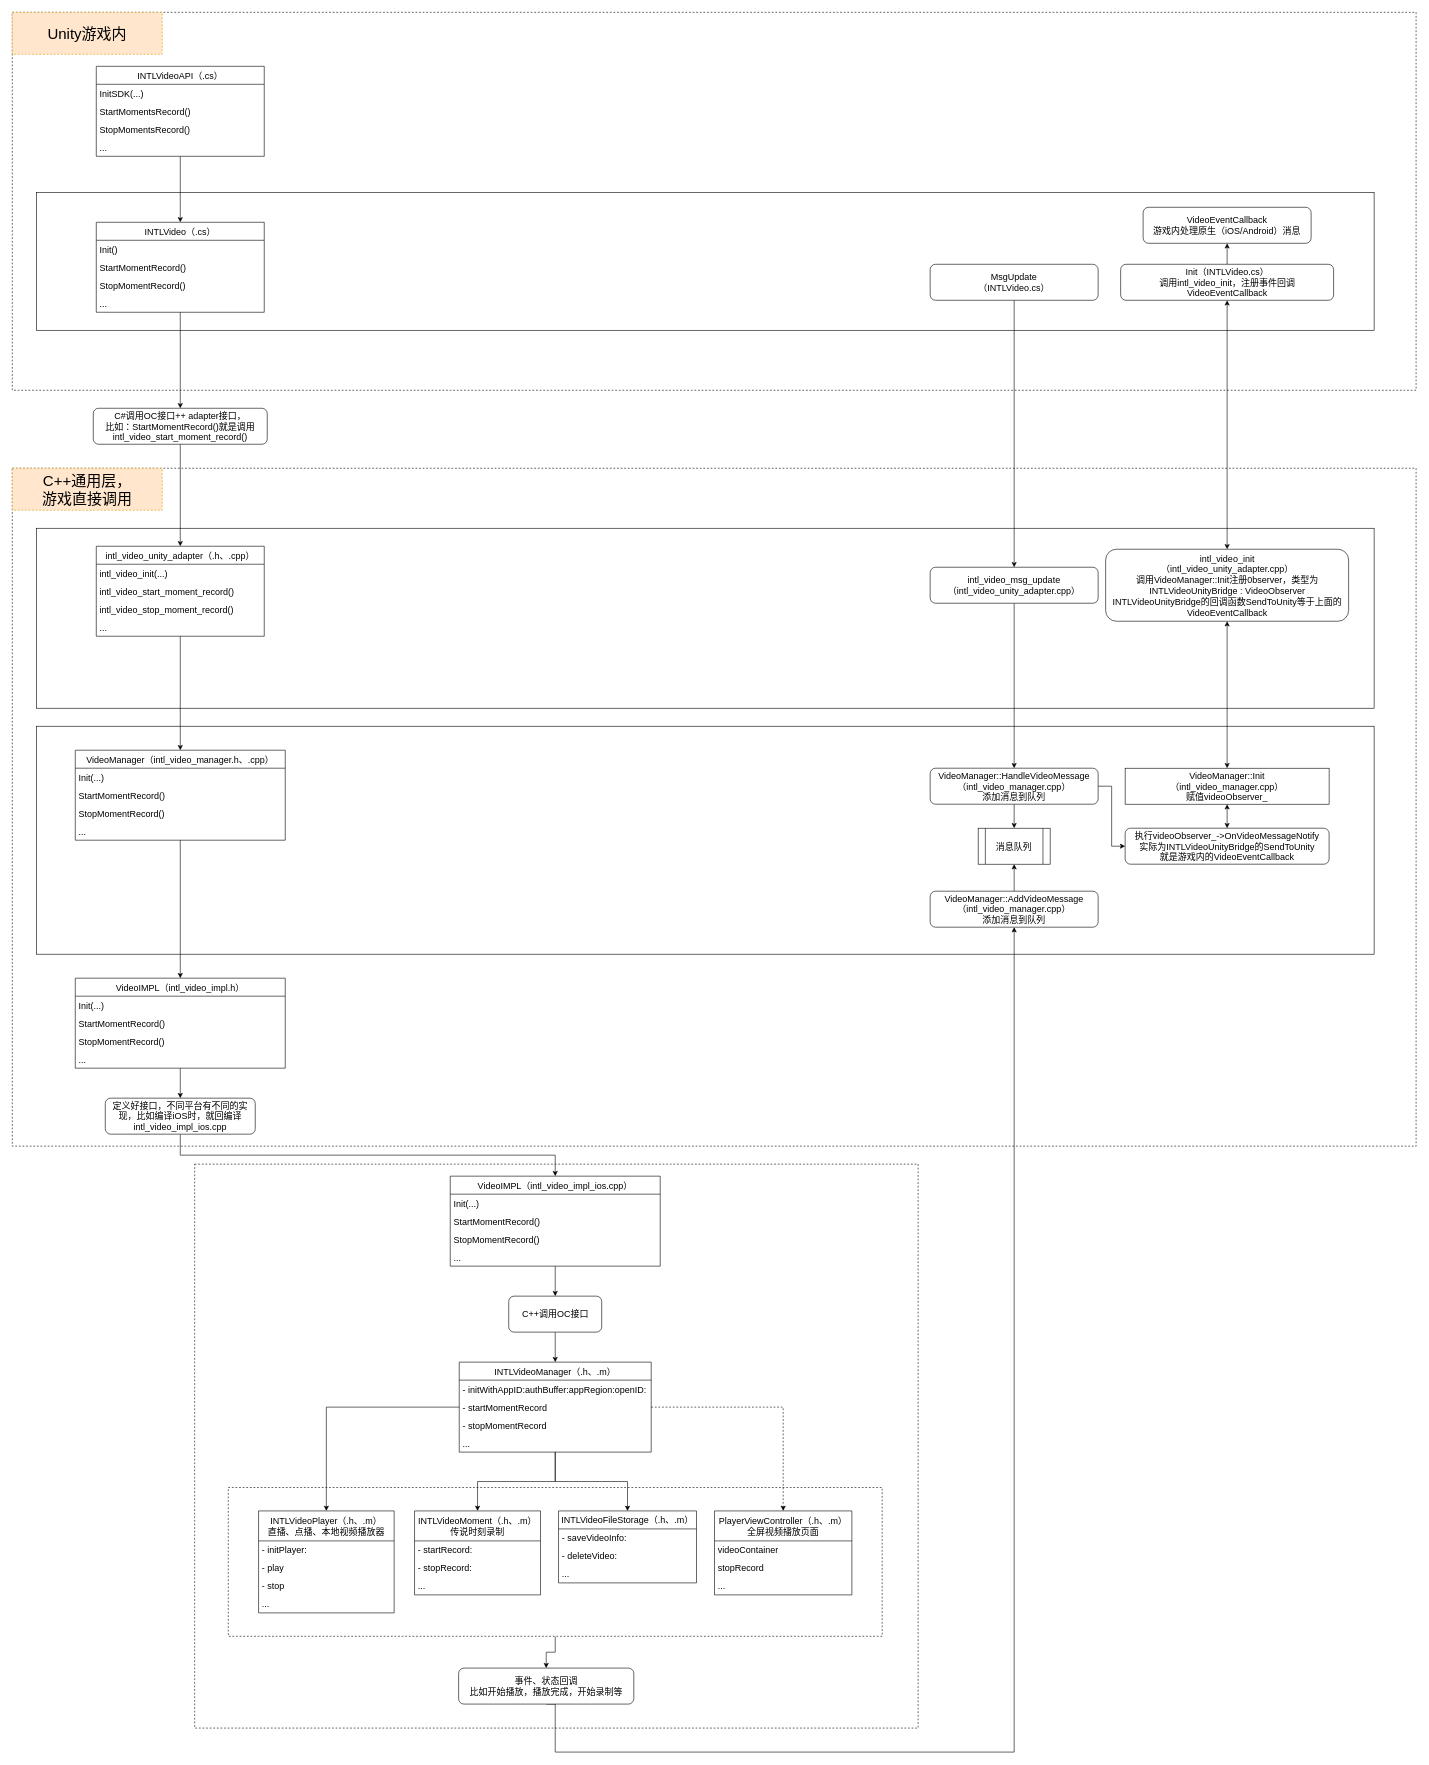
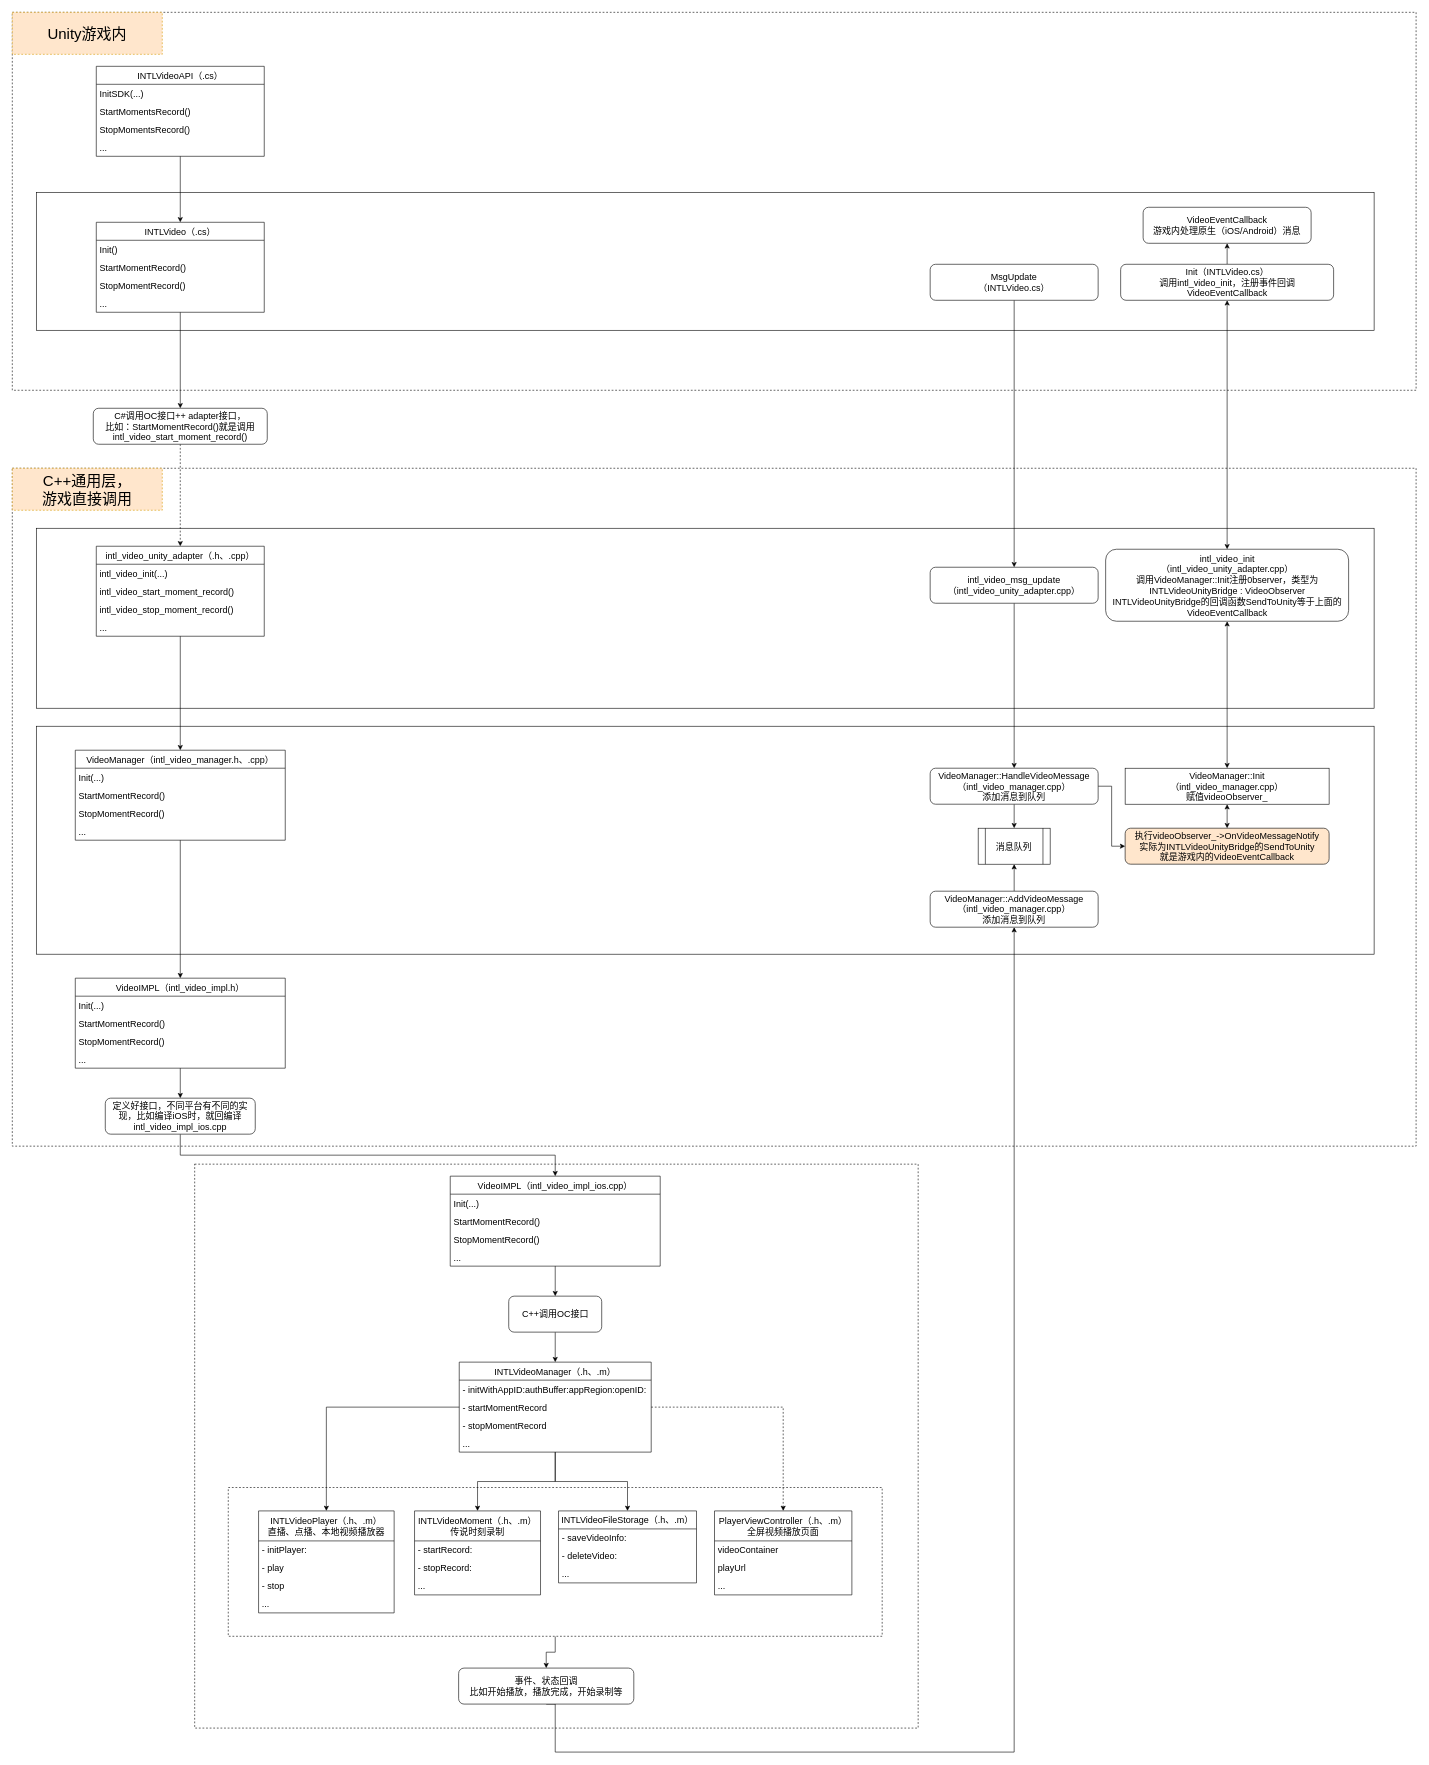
- <mxCell id="28" style="edgeStyle=orthogonalEdgeStyle;rounded=0;orthogonalLoop=1;jettySize=auto;html=1;exitX=0.5;exitY=1;exitDx=0;exitDy=0;entryX=0.5;entryY=0;entryDx=0;entryDy=0;fontSize=15;" parent="1" source="29" target="23" edge="1"><mxGeometry relative="1" as="geometry" /></mxCell>
+ <mxCell id="28" style="edgeStyle=orthogonalEdgeStyle;rounded=0;orthogonalLoop=1;jettySize=auto;html=1;exitX=0.5;exitY=1;exitDx=0;exitDy=0;entryX=0.5;entryY=0;entryDx=0;entryDy=0;fontSize=15;dashed=1;" parent="1" source="29" target="23" edge="1"><mxGeometry relative="1" as="geometry" /></mxCell>
- <mxCell id="87" value="执行videoObserver_-&amp;gt;OnVideoMessageNotify&lt;br&gt;实际为INTLVideoUnityBridge的SendToUnity&lt;br&gt;就是游戏内的VideoEventCallback" style="rounded=1;whiteSpace=wrap;html=1;fontSize=15;" vertex="1" parent="1"><mxGeometry x="1875" y="1380" width="340" height="60" as="geometry" /></mxCell>
+ <mxCell id="87" value="执行videoObserver_-&amp;gt;OnVideoMessageNotify&lt;br&gt;实际为INTLVideoUnityBridge的SendToUnity&lt;br&gt;就是游戏内的VideoEventCallback" style="rounded=1;whiteSpace=wrap;html=1;fontSize=15;fillColor=#ffe6cc;" vertex="1" parent="1"><mxGeometry x="1875" y="1380" width="340" height="60" as="geometry" /></mxCell>
- <mxCell id="72" value="stopRecord" style="text;strokeColor=none;fillColor=none;align=left;verticalAlign=middle;spacingLeft=4;spacingRight=4;overflow=hidden;points=[[0,0.5],[1,0.5]];portConstraint=eastwest;rotatable=0;fontSize=15;" parent="70" vertex="1"><mxGeometry y="80" width="229" height="30" as="geometry" /></mxCell>
+ <mxCell id="72" value="playUrl" style="text;strokeColor=none;fillColor=none;align=left;verticalAlign=middle;spacingLeft=4;spacingRight=4;overflow=hidden;points=[[0,0.5],[1,0.5]];portConstraint=eastwest;rotatable=0;fontSize=15;" parent="70" vertex="1"><mxGeometry y="80" width="229" height="30" as="geometry" /></mxCell>
